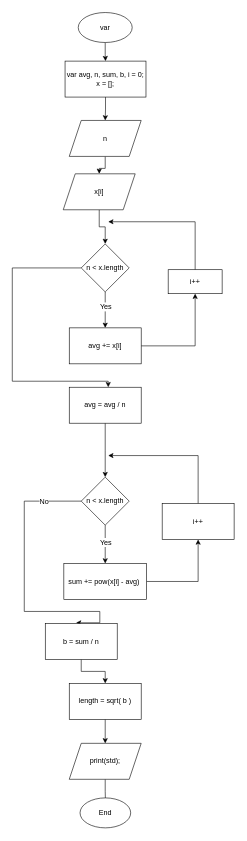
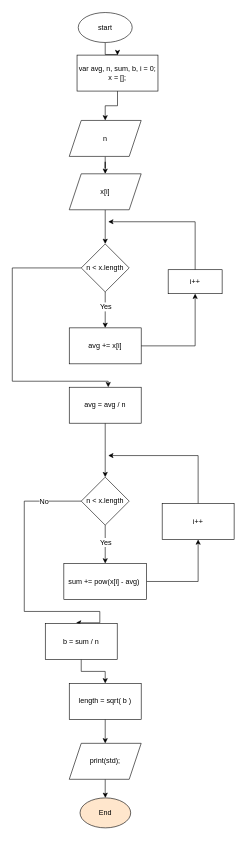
- <mxCell id="3" value="&lt;font style=&quot;font-size: 12px;&quot;&gt;var&lt;/font&gt;" style="ellipse;whiteSpace=wrap;html=1;" vertex="1" parent="1"><mxGeometry x="130" y="20" width="90" height="50" as="geometry" /></mxCell>
+ <mxCell id="3" value="&lt;font style=&quot;font-size: 12px;&quot;&gt;start&lt;/font&gt;" style="ellipse;whiteSpace=wrap;html=1;" vertex="1" parent="1"><mxGeometry x="130" y="20" width="90" height="50" as="geometry" /></mxCell>
- <mxCell id="5" value="var avg, n, sum, b, i = 0;&lt;br&gt;x = [];" style="whiteSpace=wrap;html=1;" vertex="1" parent="1"><mxGeometry x="108" y="101" width="135" height="60" as="geometry" /></mxCell>
+ <mxCell id="5" value="var avg, n, sum, b, i = 0;&lt;br&gt;x = [];" style="whiteSpace=wrap;html=1;" vertex="1" parent="1"><mxGeometry x="128" y="91" width="135" height="60" as="geometry" /></mxCell>
- <mxCell id="9" value="x[i]" style="shape=parallelogram;perimeter=parallelogramPerimeter;whiteSpace=wrap;html=1;fixedSize=1;fontSize=12;" vertex="1" parent="1"><mxGeometry x="105" y="289" width="120" height="60" as="geometry" /></mxCell>
+ <mxCell id="9" value="x[i]" style="shape=parallelogram;perimeter=parallelogramPerimeter;whiteSpace=wrap;html=1;fixedSize=1;fontSize=12;" vertex="1" parent="1"><mxGeometry x="115" y="289" width="120" height="60" as="geometry" /></mxCell>
- <mxCell id="34" value="" style="edgeStyle=orthogonalEdgeStyle;rounded=0;orthogonalLoop=1;jettySize=auto;html=1;fontSize=12;endArrow=none;" edge="1" parent="1" source="35" target="33"><mxGeometry relative="1" as="geometry" /></mxCell>
+ <mxCell id="34" value="" style="edgeStyle=orthogonalEdgeStyle;rounded=0;orthogonalLoop=1;jettySize=auto;html=1;fontSize=12;" edge="1" parent="1" source="35" target="33"><mxGeometry relative="1" as="geometry" /></mxCell>
- <mxCell id="33" value="End" style="ellipse;whiteSpace=wrap;html=1;fontSize=12;" vertex="1" parent="1"><mxGeometry x="133" y="1330" width="84.5" height="50" as="geometry" /></mxCell>
+ <mxCell id="33" value="End" style="ellipse;whiteSpace=wrap;html=1;fontSize=12;fillColor=#ffe6cc;" vertex="1" parent="1"><mxGeometry x="133" y="1330" width="84.5" height="50" as="geometry" /></mxCell>
